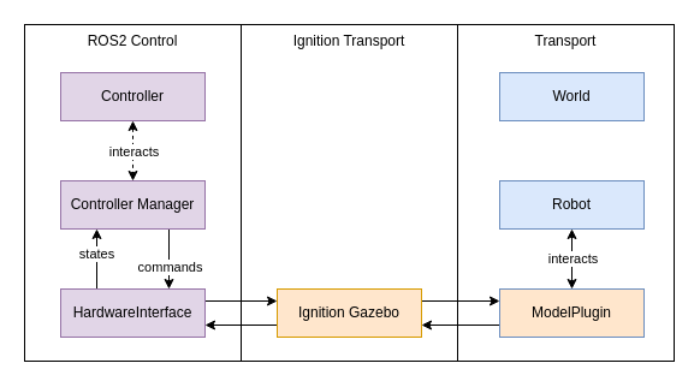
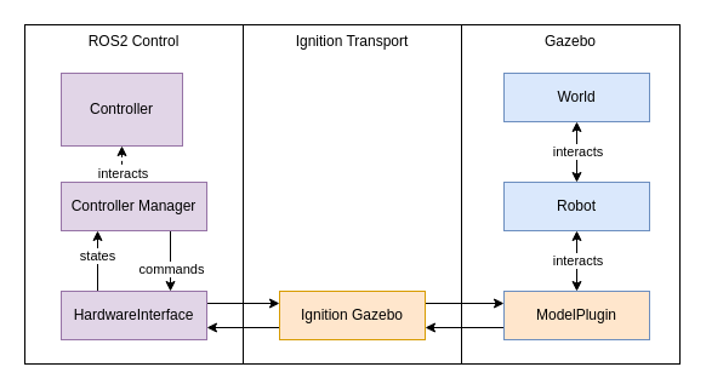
- <mxCell id="8" value="Transport" style="rounded=0;whiteSpace=wrap;html=1;verticalAlign=top;" vertex="1" parent="1"><mxGeometry x="380" y="20" width="180" height="280" as="geometry" /></mxCell>
+ <mxCell id="8" value="Gazebo" style="rounded=0;whiteSpace=wrap;html=1;verticalAlign=top;" vertex="1" parent="1"><mxGeometry x="380" y="20" width="180" height="280" as="geometry" /></mxCell>
- <mxCell id="25" value="Controller" style="rounded=0;whiteSpace=wrap;html=1;fillColor=#e1d5e7;strokeColor=#9673a6;" vertex="1" parent="1"><mxGeometry x="50" y="60" width="120" height="40" as="geometry" /></mxCell>
+ <mxCell id="25" value="Controller" style="rounded=0;whiteSpace=wrap;html=1;fillColor=#e1d5e7;strokeColor=#9673a6;" vertex="1" parent="1"><mxGeometry x="50" y="60" width="100" height="60" as="geometry" /></mxCell>
+ <mxCell id="17" style="edgeStyle=orthogonalEdgeStyle;rounded=0;orthogonalLoop=1;jettySize=auto;html=1;exitX=0.5;exitY=0;exitDx=0;exitDy=0;startArrow=classic;startFill=1;" edge="1" parent="1" source="19" target="16"><mxGeometry relative="1" as="geometry" /></mxCell>
+ <mxCell id="18" value="interacts" style="edgeLabel;html=1;align=center;verticalAlign=middle;resizable=0;points=[];" vertex="1" connectable="0" parent="17"><mxGeometry x="-0.286" relative="1" as="geometry"><mxPoint y="-8" as="offset" /></mxGeometry></mxCell>
